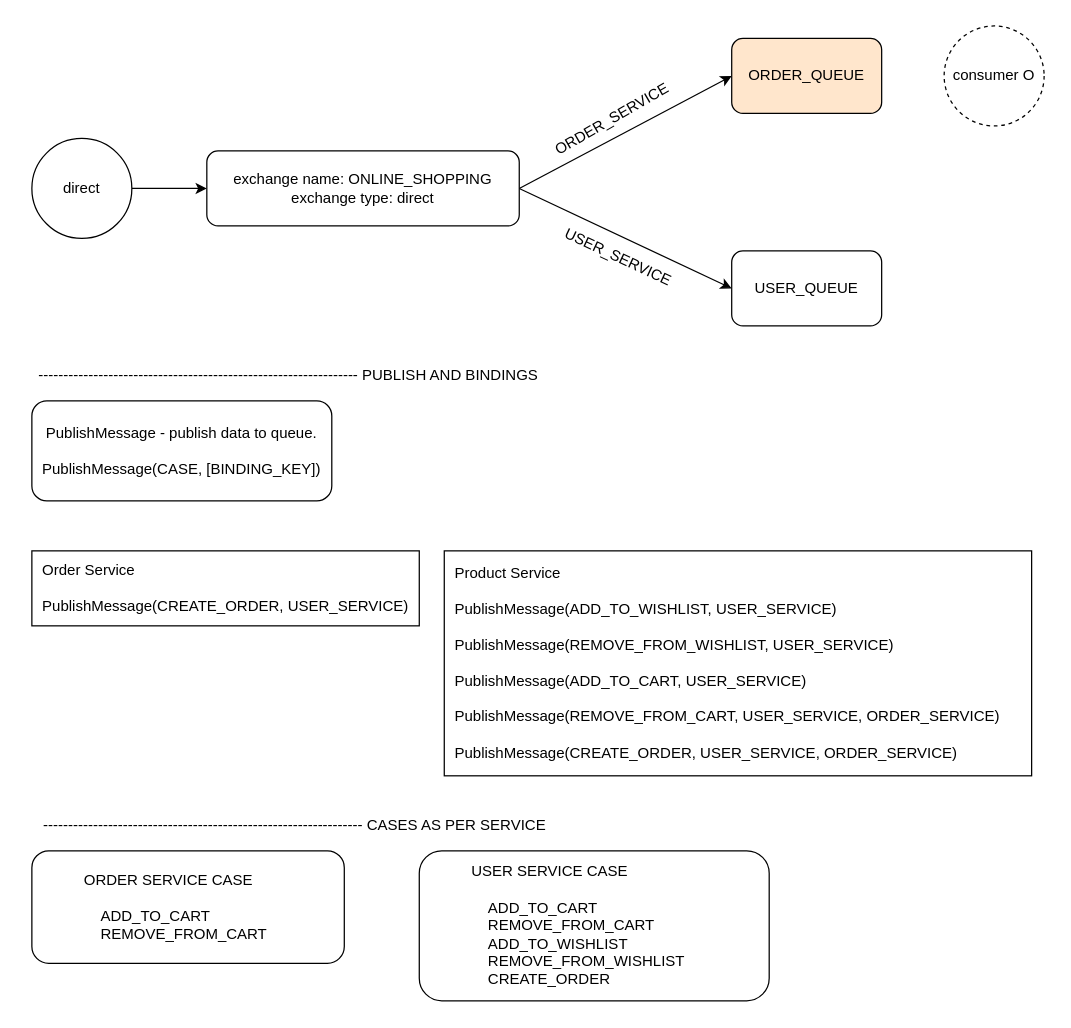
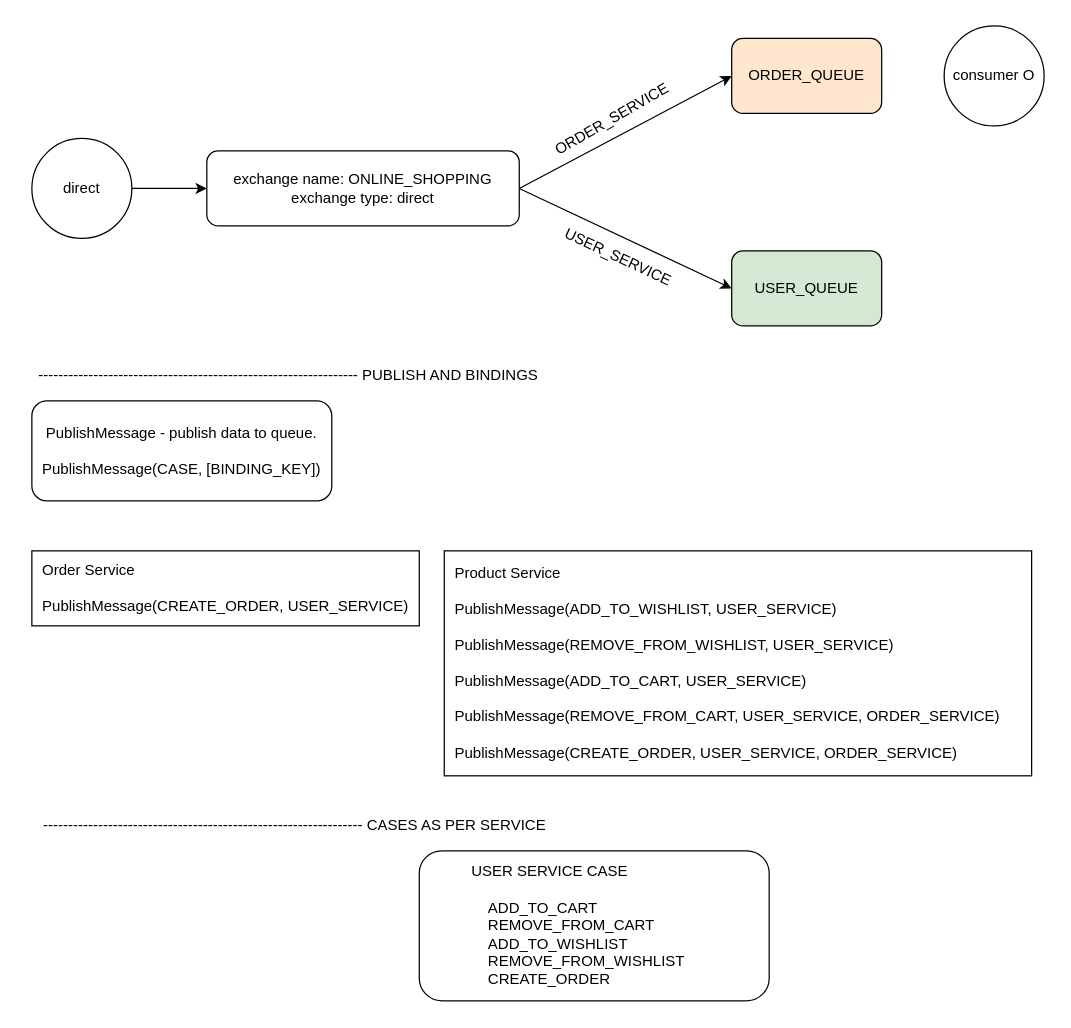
- <mxCell id="11" value="consumer O" style="ellipse;whiteSpace=wrap;html=1;aspect=fixed;dashed=1;" parent="1" vertex="1"><mxGeometry x="755" y="20" width="80" height="80" as="geometry" /></mxCell>
+ <mxCell id="11" value="consumer O" style="ellipse;whiteSpace=wrap;html=1;aspect=fixed;" parent="1" vertex="1"><mxGeometry x="755" y="20" width="80" height="80" as="geometry" /></mxCell>
- <mxCell id="8" value="USER_QUEUE" style="rounded=1;whiteSpace=wrap;html=1;" parent="1" vertex="1"><mxGeometry x="585" y="200" width="120" height="60" as="geometry" /></mxCell>
+ <mxCell id="8" value="USER_QUEUE" style="rounded=1;whiteSpace=wrap;html=1;fillColor=#d5e8d4;" parent="1" vertex="1"><mxGeometry x="585" y="200" width="120" height="60" as="geometry" /></mxCell>
- <mxCell id="16" value="&lt;blockquote style=&quot;margin: 0 0 0 40px; border: none; padding: 0px;&quot;&gt;ORDER SERVICE CASE&lt;/blockquote&gt;&lt;br&gt;&lt;span style=&quot;white-space: pre;&quot;&gt;&#09;&lt;/span&gt;&lt;span style=&quot;white-space: pre;&quot;&gt;&#09;&lt;/span&gt;ADD_TO_CART&lt;br&gt;&lt;span style=&quot;white-space: pre;&quot;&gt;&#09;&lt;/span&gt;&lt;span style=&quot;white-space: pre;&quot;&gt;&#09;&lt;/span&gt;REMOVE_FROM_CART" style="rounded=1;whiteSpace=wrap;html=1;align=left;" parent="1" vertex="1"><mxGeometry x="25" y="680" width="250" height="90" as="geometry" /></mxCell>
